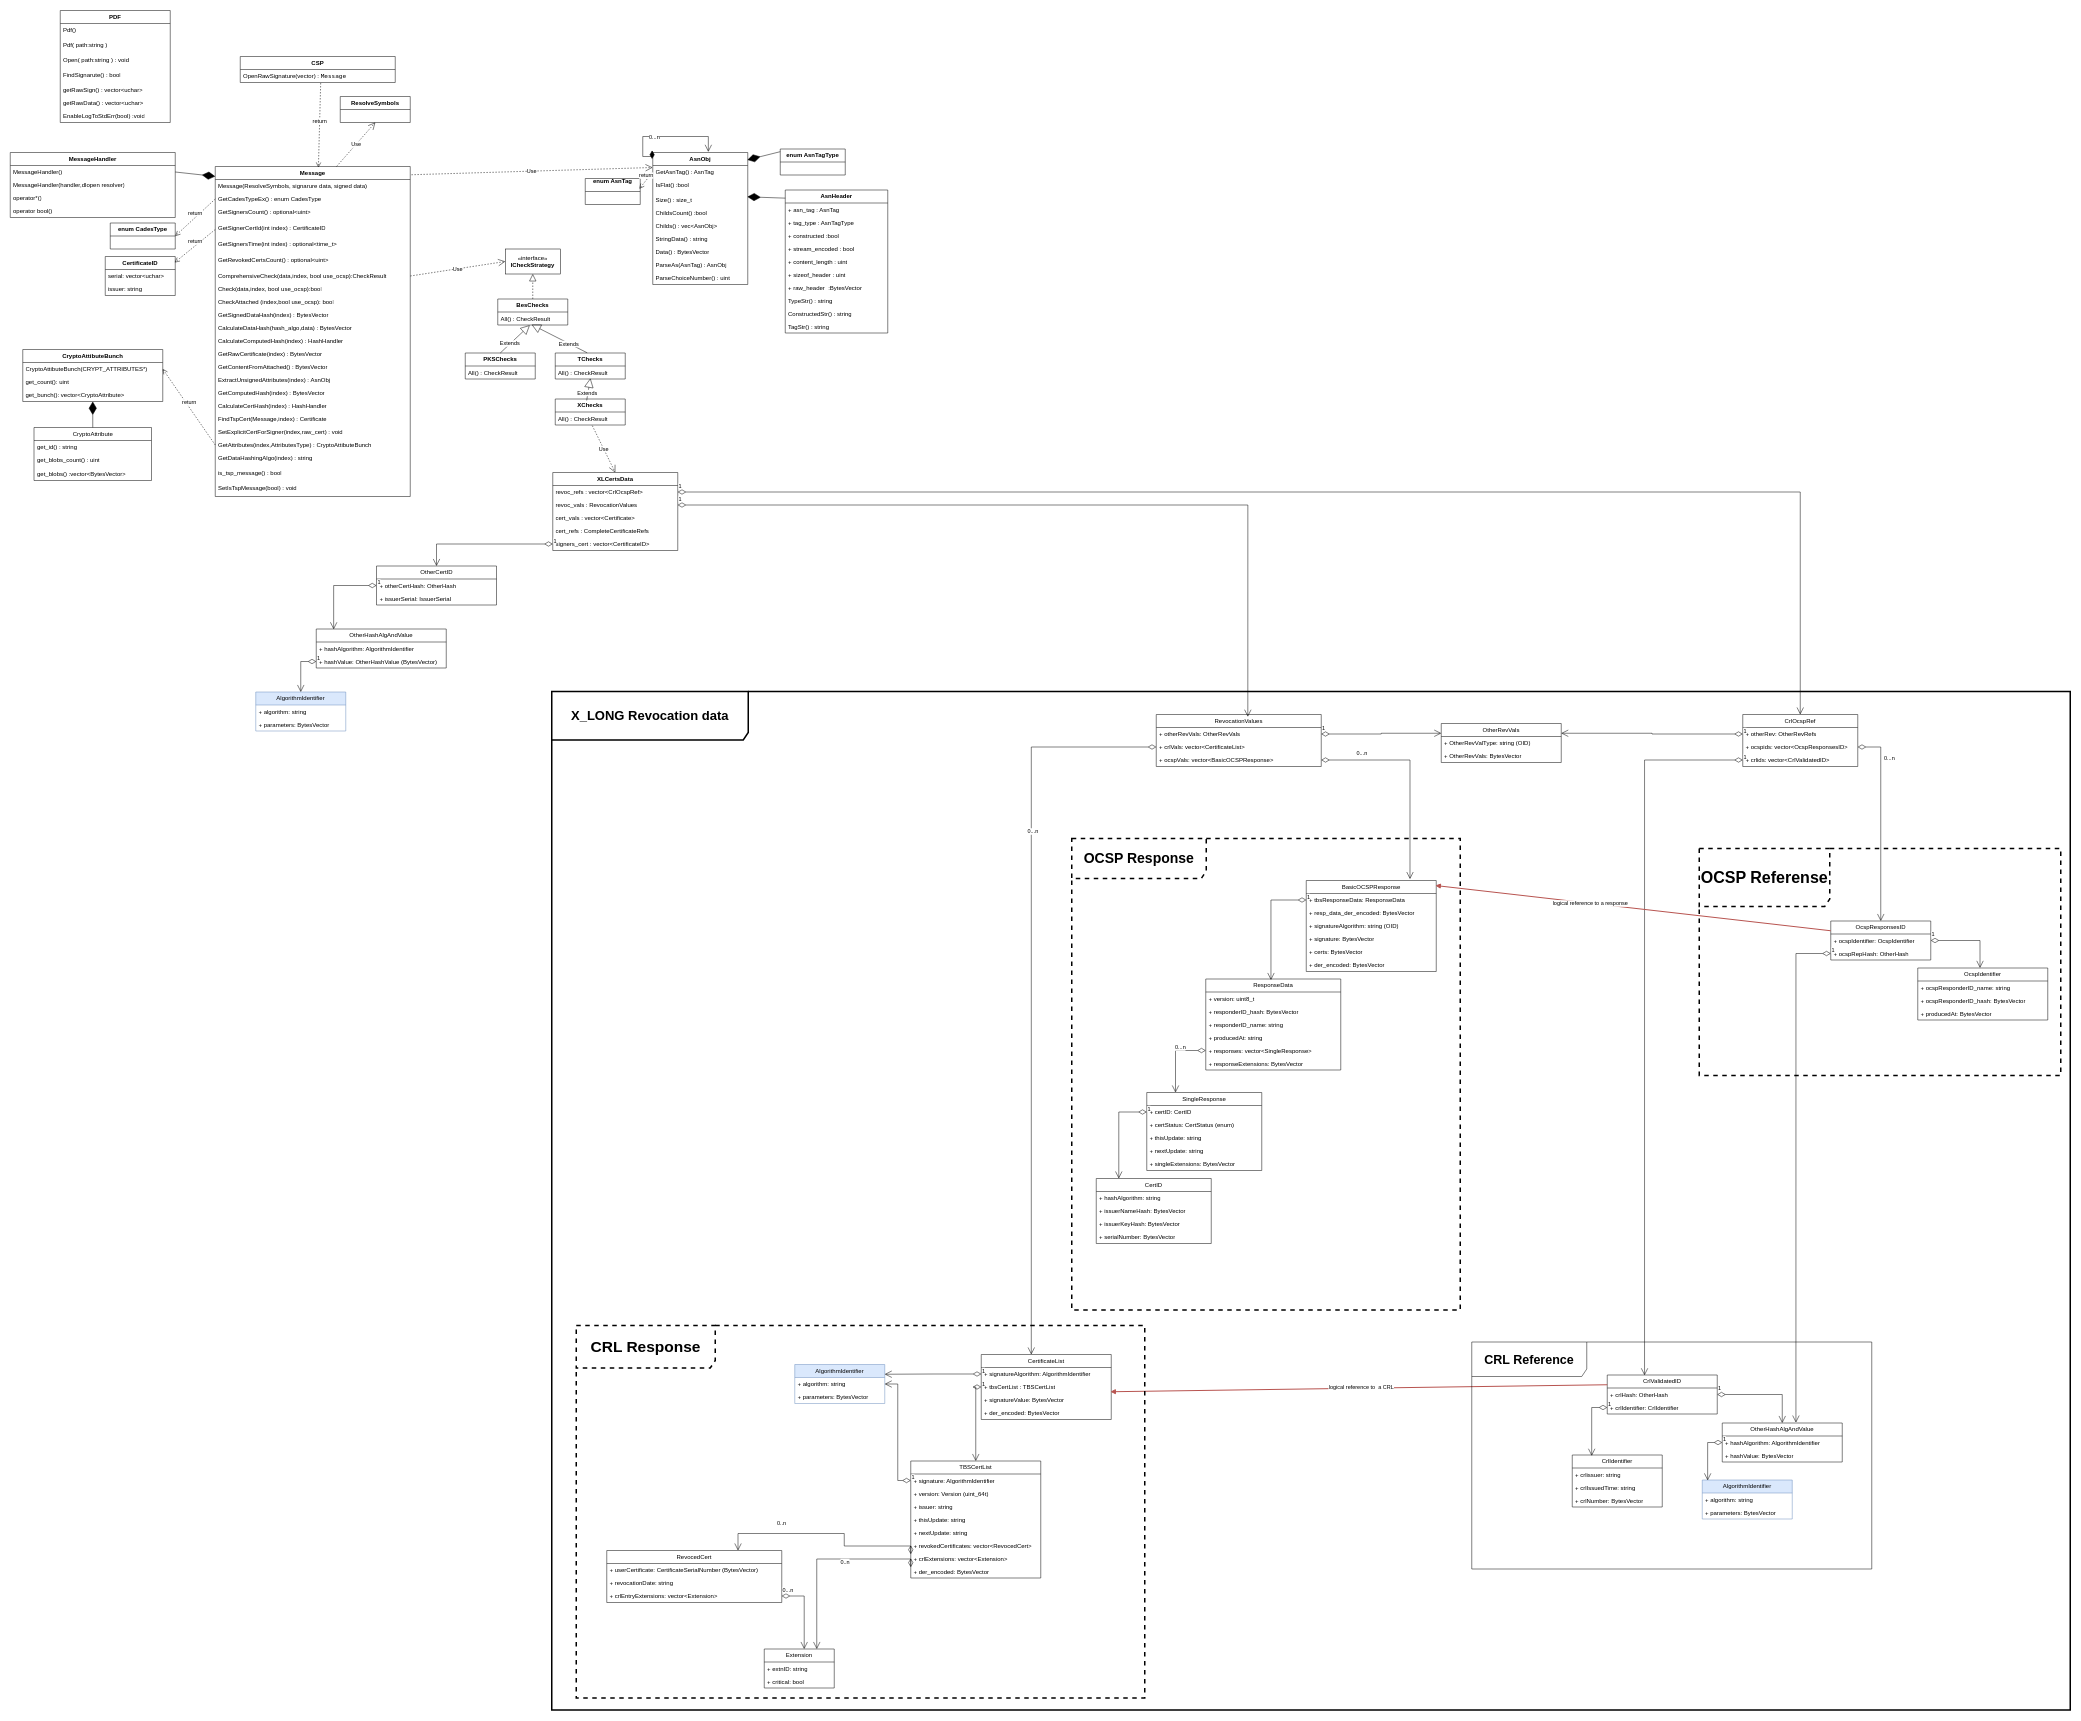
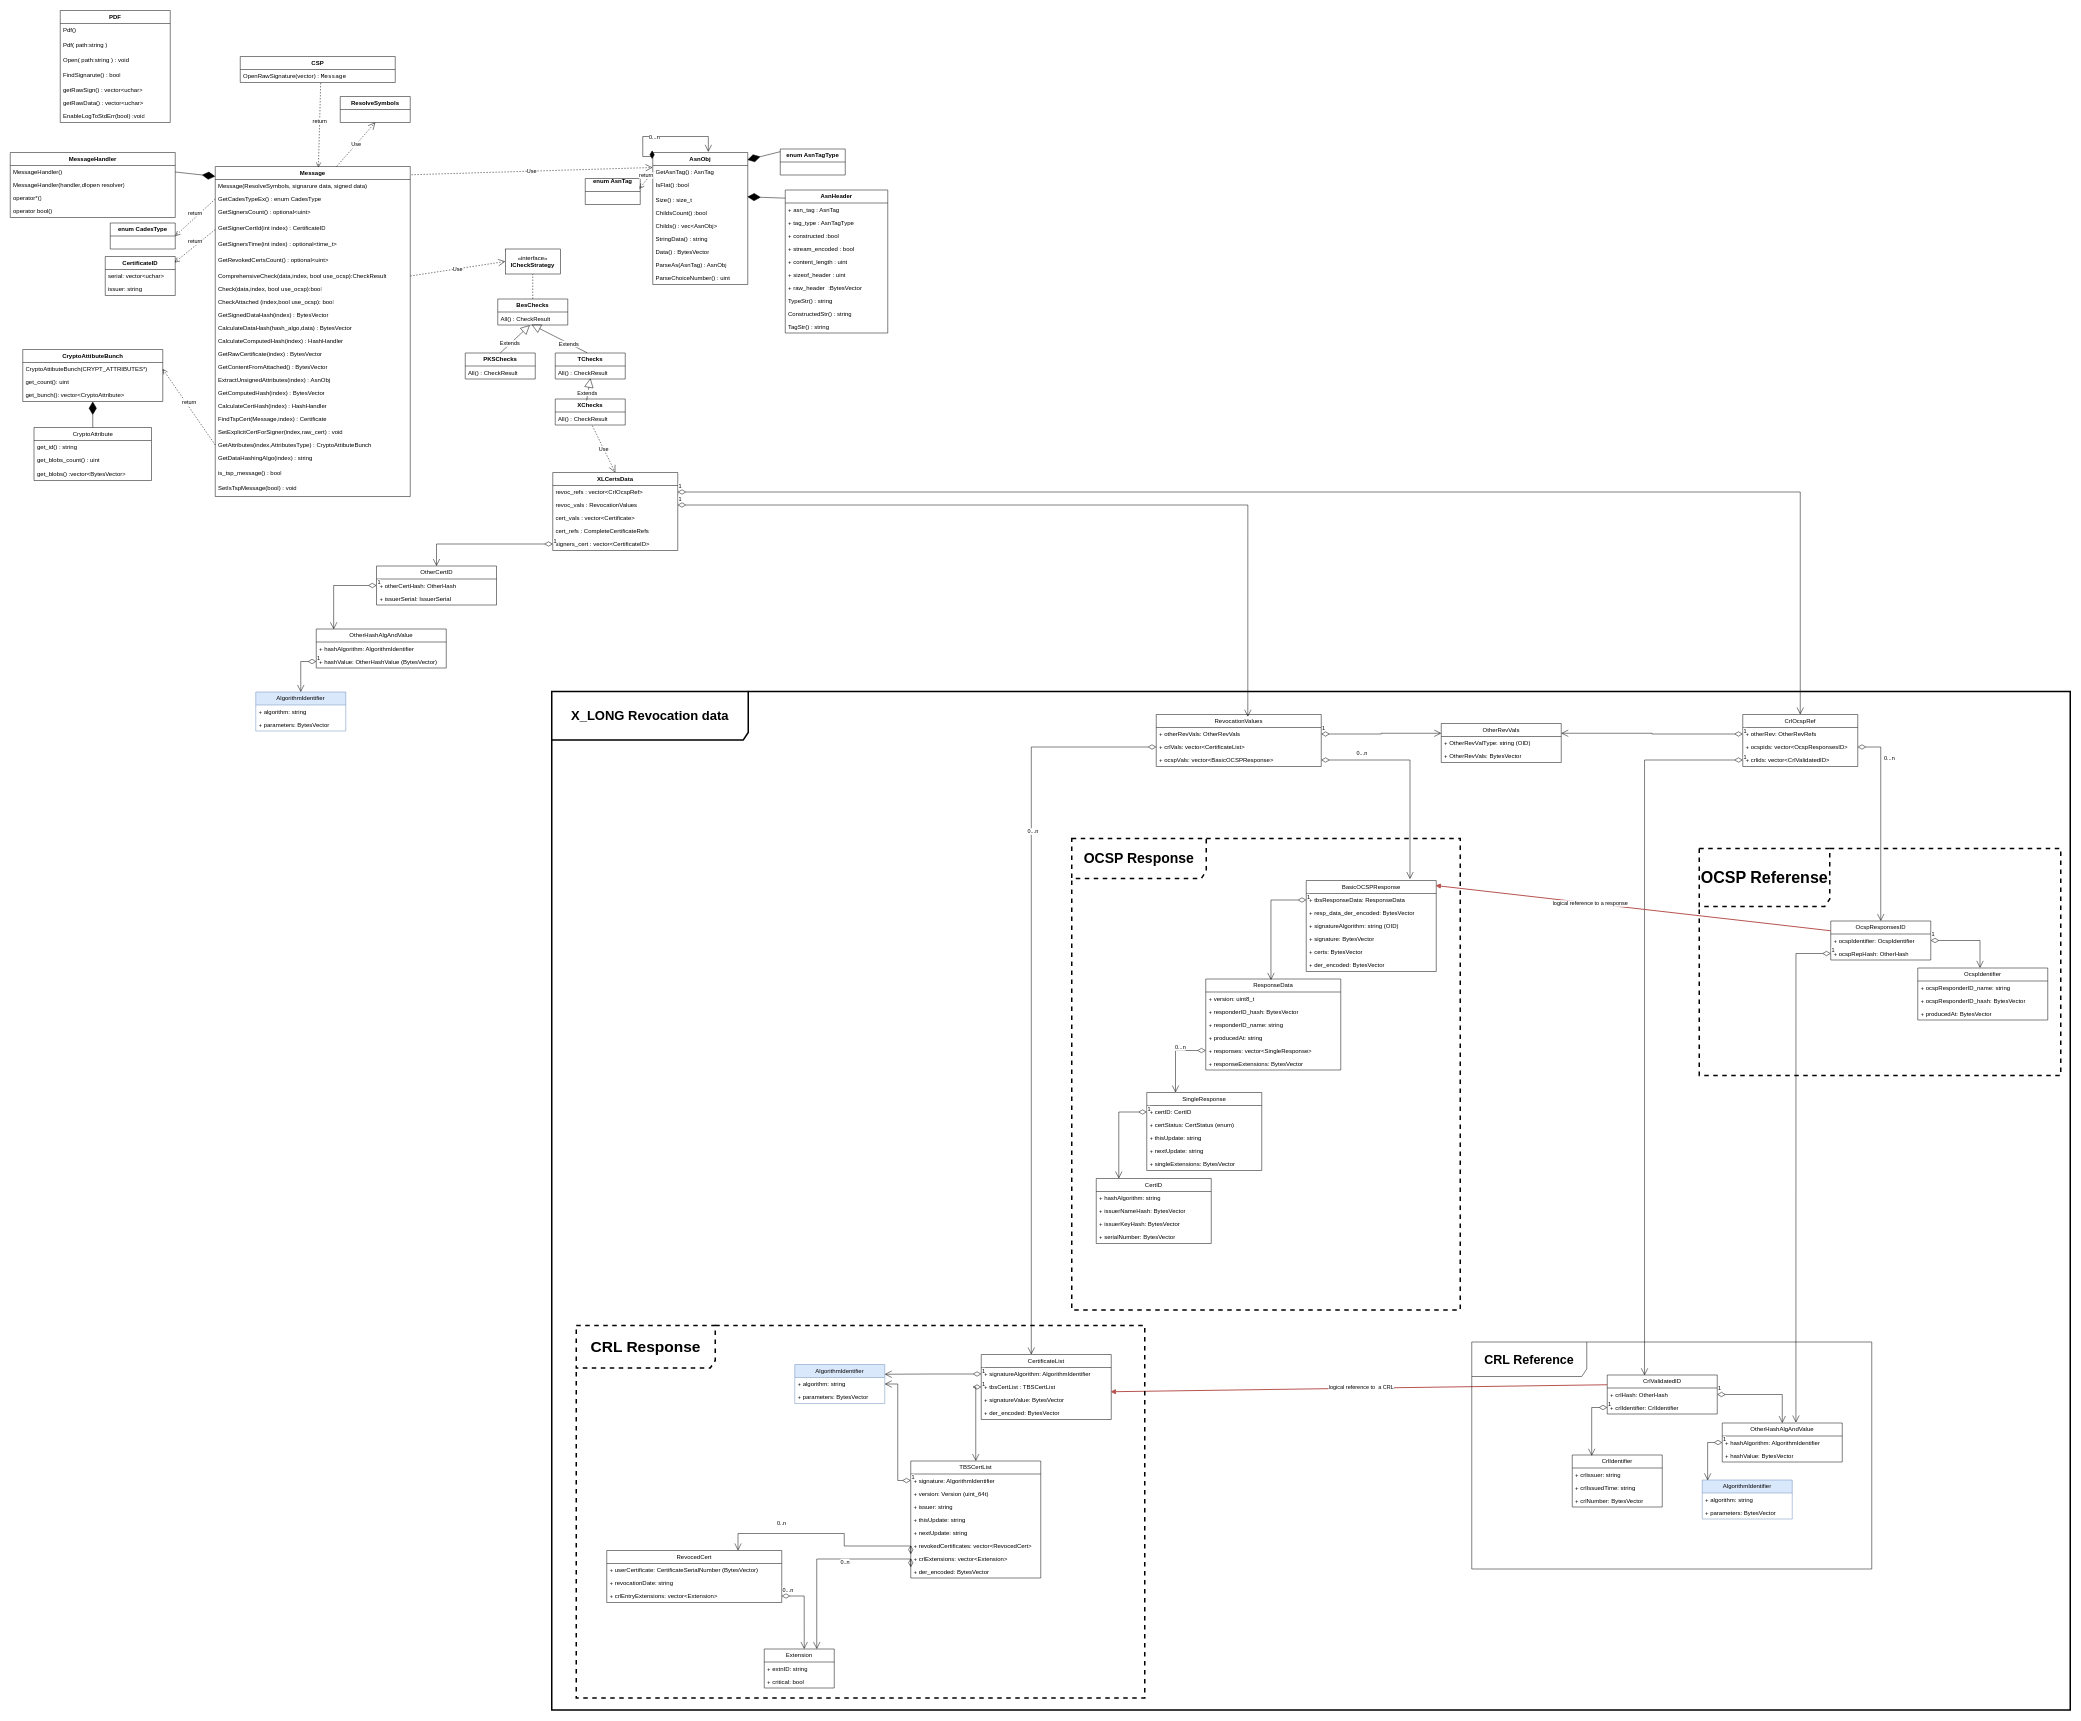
- <mxCell id="90" value="" style="endArrow=block;dashed=1;endFill=0;endSize=12;html=1;rounded=0;entryX=0.5;entryY=1;entryDx=0;entryDy=0;exitX=0.5;exitY=0;exitDx=0;exitDy=0;" edge="1" parent="1" source="88" target="87"><mxGeometry width="160" relative="1" as="geometry"><mxPoint x="665" y="657" as="sourcePoint" /><mxPoint x="825" y="657" as="targetPoint" /></mxGeometry></mxCell>
+ <mxCell id="90" value="" style="endArrow=none;dashed=1;endFill=0;endSize=12;html=1;rounded=0;entryX=0.5;entryY=1;entryDx=0;entryDy=0;exitX=0.5;exitY=0;exitDx=0;exitDy=0;" edge="1" parent="1" source="88" target="87"><mxGeometry width="160" relative="1" as="geometry"><mxPoint x="665" y="657" as="sourcePoint" /><mxPoint x="825" y="657" as="targetPoint" /></mxGeometry></mxCell>
